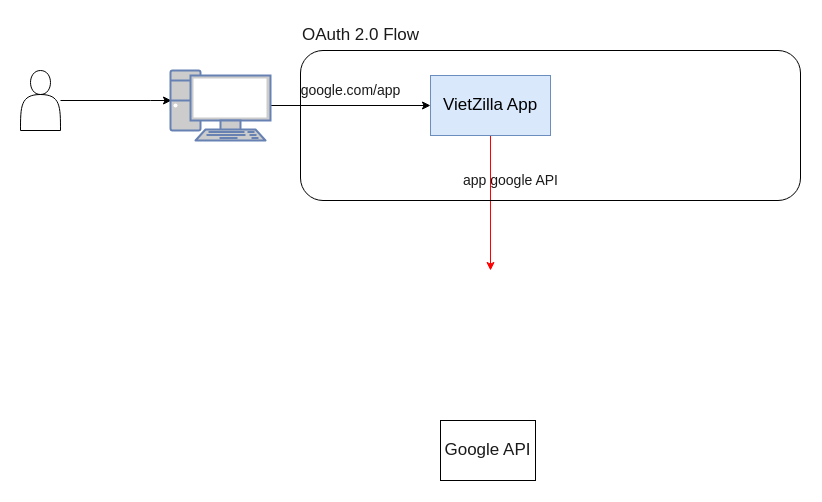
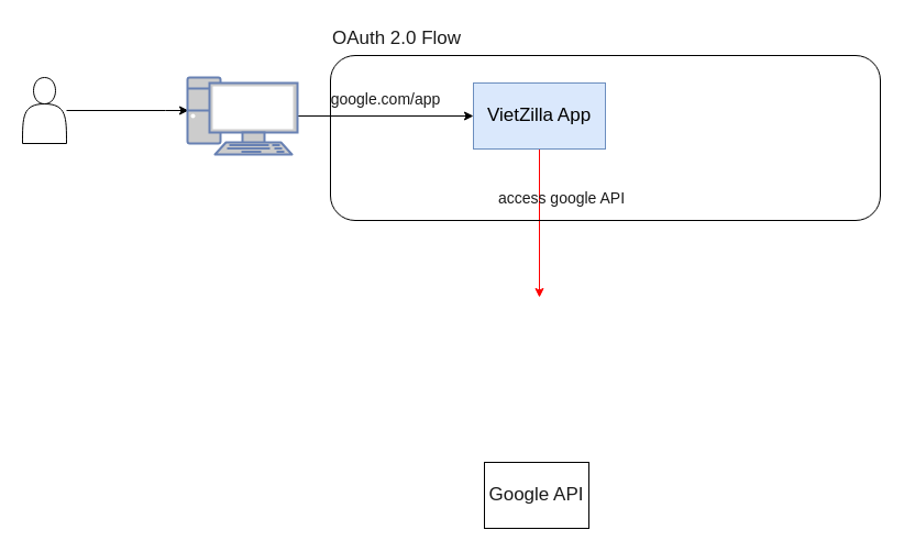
- <mxCell id="11" value="app google API" style="text;html=1;align=center;verticalAlign=middle;resizable=0;points=[];autosize=1;strokeColor=none;fillColor=none;fontSize=14;fontColor=#1A1A1A;" parent="1" vertex="1"><mxGeometry x="440" y="165" width="140" height="30" as="geometry" /></mxCell>
+ <mxCell id="11" value="access google API" style="text;html=1;align=center;verticalAlign=middle;resizable=0;points=[];autosize=1;strokeColor=none;fillColor=none;fontSize=14;fontColor=#1A1A1A;" parent="1" vertex="1"><mxGeometry x="440" y="165" width="140" height="30" as="geometry" /></mxCell>
